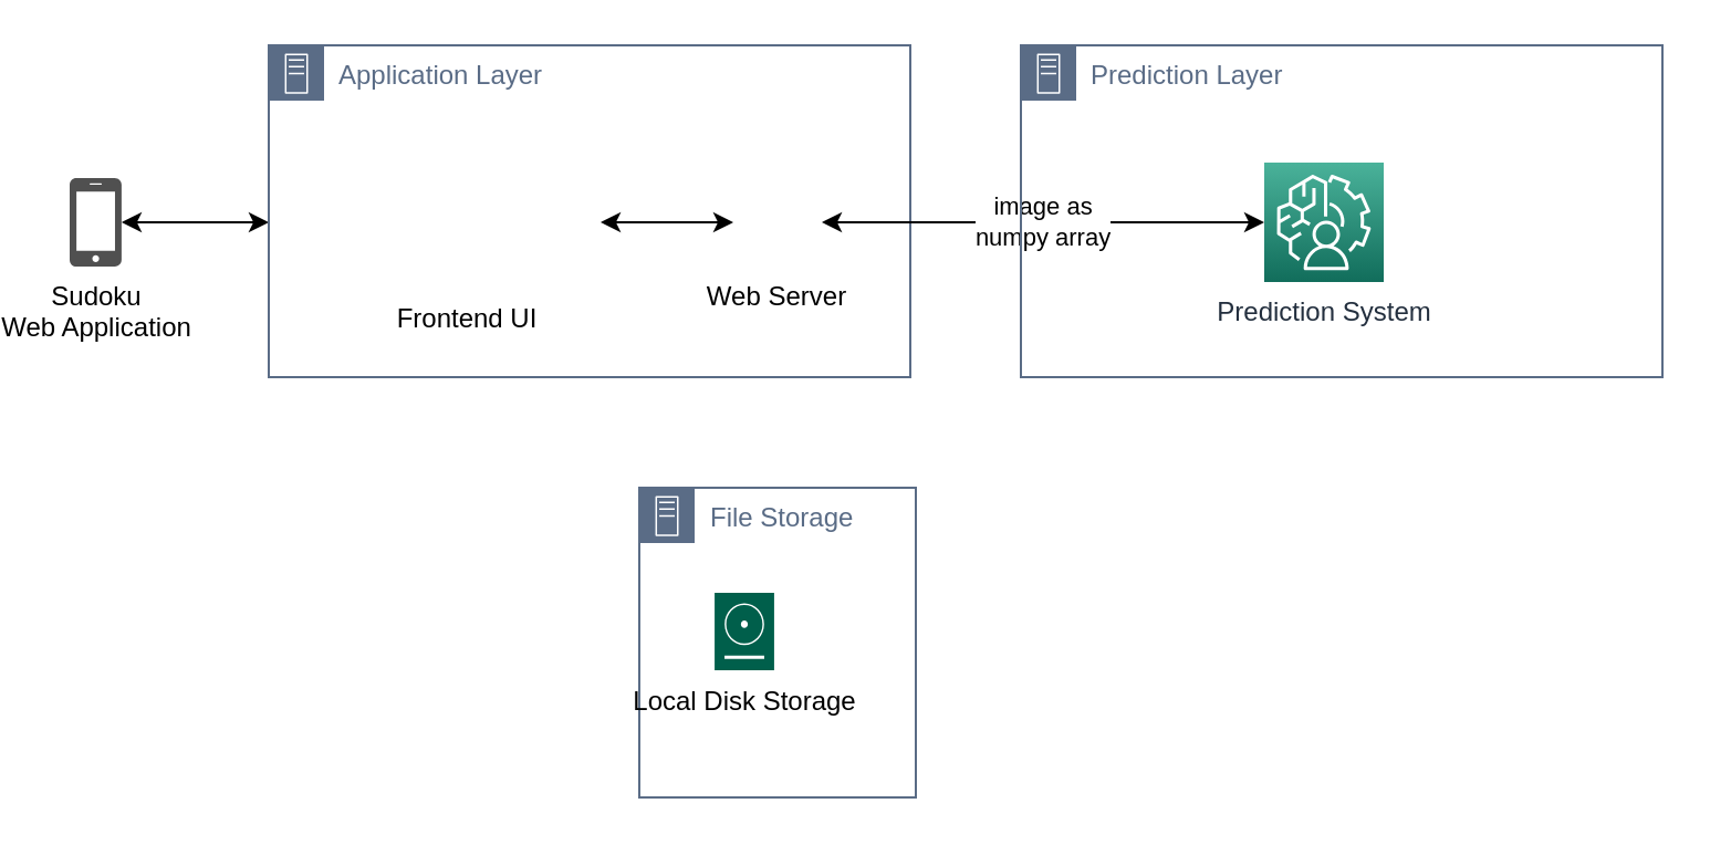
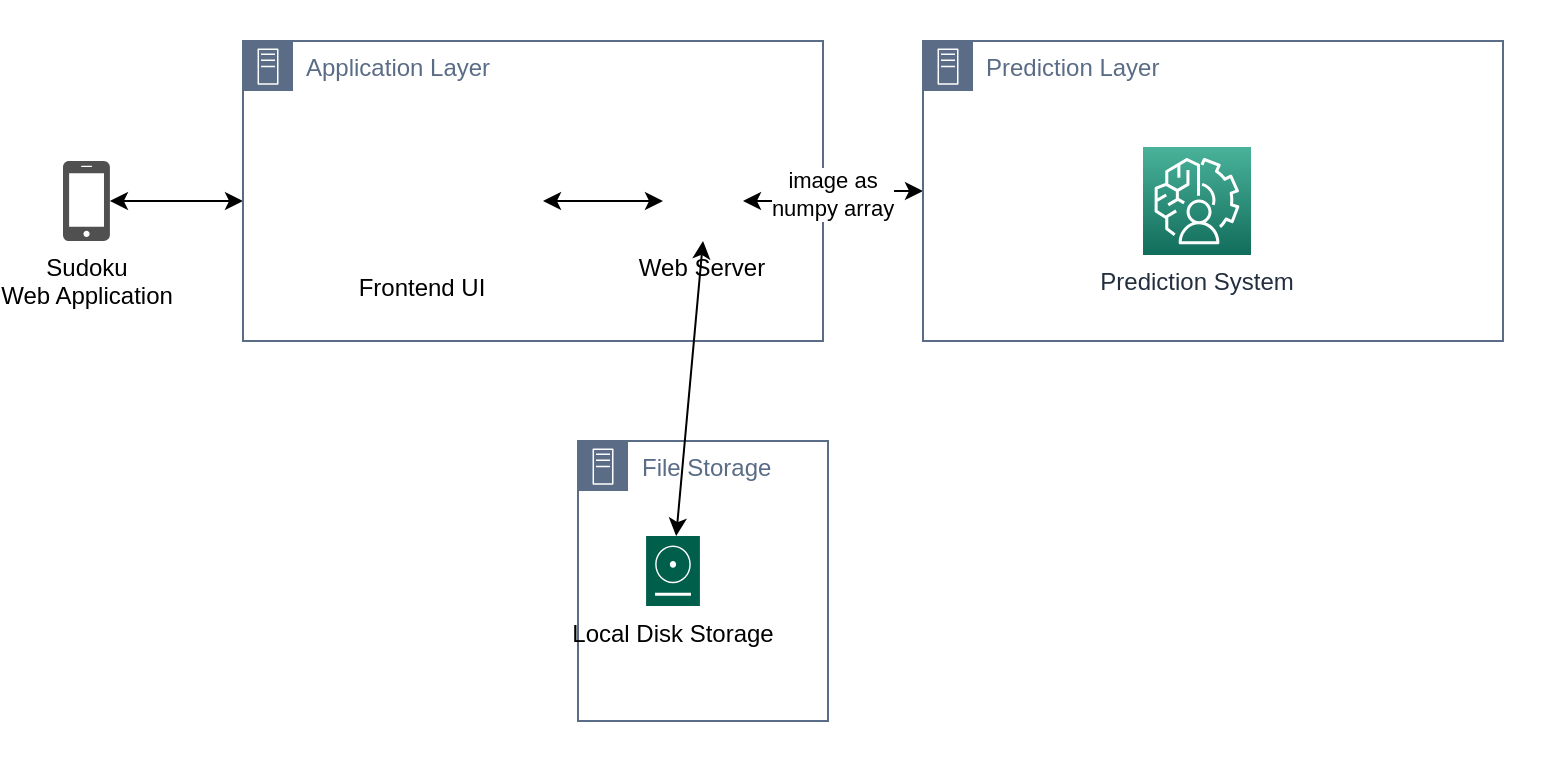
- <mxCell id="6" value="image as &lt;br&gt;numpy array" style="edgeStyle=orthogonalEdgeStyle;rounded=0;orthogonalLoop=1;jettySize=auto;html=1;exitX=1;exitY=0.5;exitDx=0;exitDy=0;startArrow=classic;startFill=1;" edge="1" parent="1" source="7" target="14"><mxGeometry relative="1" as="geometry" /></mxCell>
+ <mxCell id="6" value="image as &lt;br&gt;numpy array" style="edgeStyle=orthogonalEdgeStyle;rounded=0;orthogonalLoop=1;jettySize=auto;html=1;exitX=1;exitY=0.5;exitDx=0;exitDy=0;startArrow=classic;startFill=1;" edge="1" parent="1" source="7" target="13"><mxGeometry relative="1" as="geometry" /></mxCell>
+ <mxCell id="12" value="" style="endArrow=classic;startArrow=classic;html=1;entryX=0.5;entryY=1;entryDx=0;entryDy=0;" edge="1" parent="1" source="11" target="7"><mxGeometry width="50" height="50" relative="1" as="geometry"><mxPoint x="380" y="240" as="sourcePoint" /><mxPoint x="430" y="190" as="targetPoint" /></mxGeometry></mxCell>
